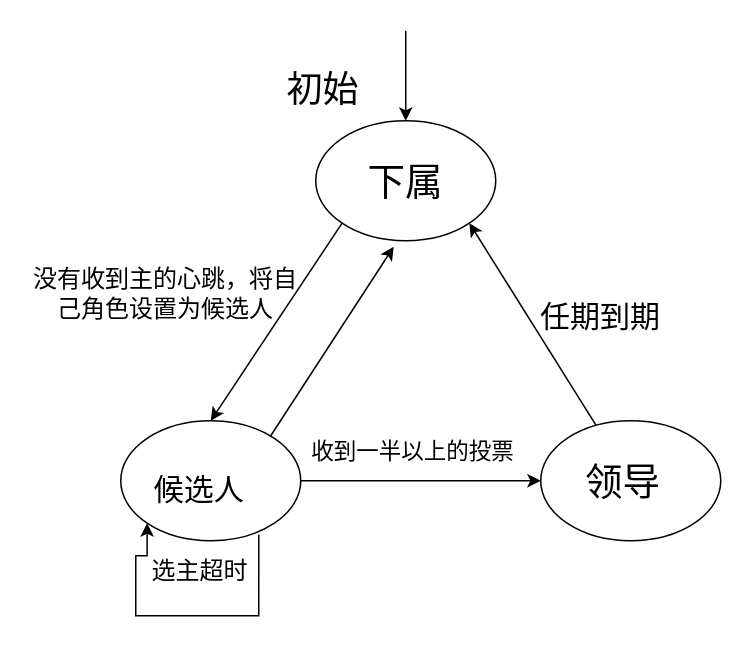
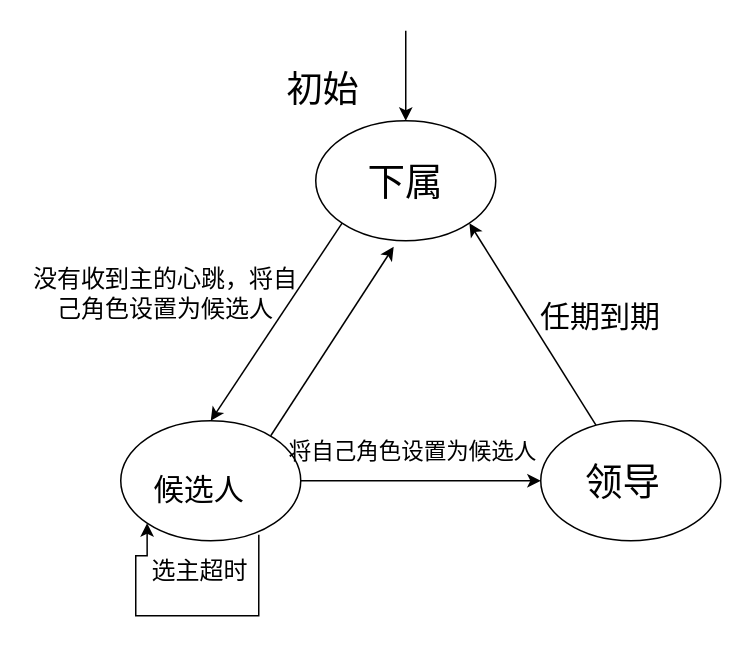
- <mxCell id="10" value="&lt;font style=&quot;font-size: 15px&quot;&gt;收到一半以上的投票&lt;/font&gt;" style="text;html=1;strokeColor=none;fillColor=none;align=center;verticalAlign=middle;whiteSpace=wrap;rounded=0;" vertex="1" parent="1"><mxGeometry x="180" y="290" width="190" height="20" as="geometry" /></mxCell>
+ <mxCell id="10" value="&lt;font style=&quot;font-size: 15px&quot;&gt;将自己角色设置为候选人&lt;/font&gt;" style="text;html=1;strokeColor=none;fillColor=none;align=center;verticalAlign=middle;whiteSpace=wrap;rounded=0;" vertex="1" parent="1"><mxGeometry x="180" y="290" width="190" height="20" as="geometry" /></mxCell>
